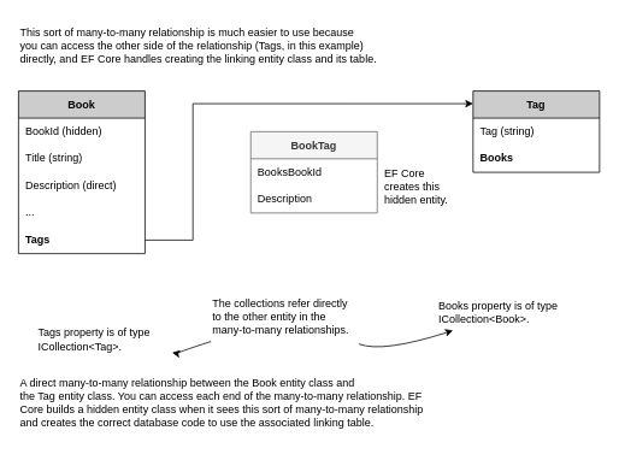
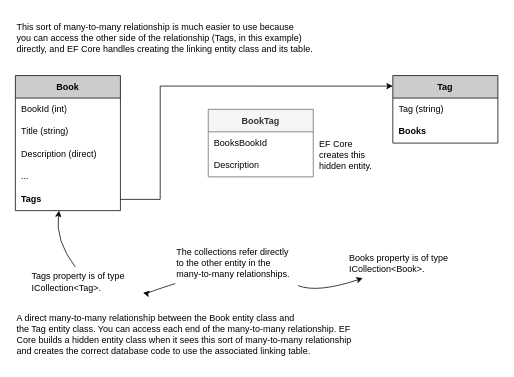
- <mxCell id="4" value="BookId (hidden)" style="shape=partialRectangle;connectable=0;fillColor=none;top=0;left=0;bottom=1;right=0;align=left;spacingLeft=6;overflow=hidden;strokeColor=none;perimeterSpacing=0;shadow=0;labelBorderColor=none;whiteSpace=wrap;html=1;labelBackgroundColor=none;fontStyle=0" parent="3" vertex="1"><mxGeometry width="140" height="30" as="geometry"><mxRectangle width="140" height="30" as="alternateBounds" /></mxGeometry></mxCell>
+ <mxCell id="4" value="BookId (int)" style="shape=partialRectangle;connectable=0;fillColor=none;top=0;left=0;bottom=1;right=0;align=left;spacingLeft=6;overflow=hidden;strokeColor=none;perimeterSpacing=0;shadow=0;labelBorderColor=none;whiteSpace=wrap;html=1;labelBackgroundColor=none;fontStyle=0" parent="3" vertex="1"><mxGeometry width="140" height="30" as="geometry"><mxRectangle width="140" height="30" as="alternateBounds" /></mxGeometry></mxCell>
+ <mxCell id="27" value="" style="endArrow=classic;html=1;curved=1;" parent="1" source="25" target="2" edge="1"><mxGeometry width="50" height="50" relative="1" as="geometry"><mxPoint x="113" y="430" as="sourcePoint" /><mxPoint x="163" y="380" as="targetPoint" /><Array as="points"><mxPoint x="73" y="320" /></Array></mxGeometry></mxCell>
- <mxCell id="26" value="Books property is of type&lt;br&gt;ICollection&amp;lt;Book&amp;gt;." style="text;html=1;align=left;verticalAlign=middle;resizable=0;points=[];autosize=1;strokeColor=none;fillColor=none;" parent="1" vertex="1"><mxGeometry x="483" y="325" width="160" height="40" as="geometry" /></mxCell>
+ <mxCell id="26" value="Books property is of type&lt;br&gt;ICollection&amp;lt;Book&amp;gt;." style="text;html=1;align=left;verticalAlign=middle;resizable=0;points=[];autosize=1;strokeColor=none;fillColor=none;" parent="1" vertex="1"><mxGeometry x="463" y="330" width="160" height="40" as="geometry" /></mxCell>
